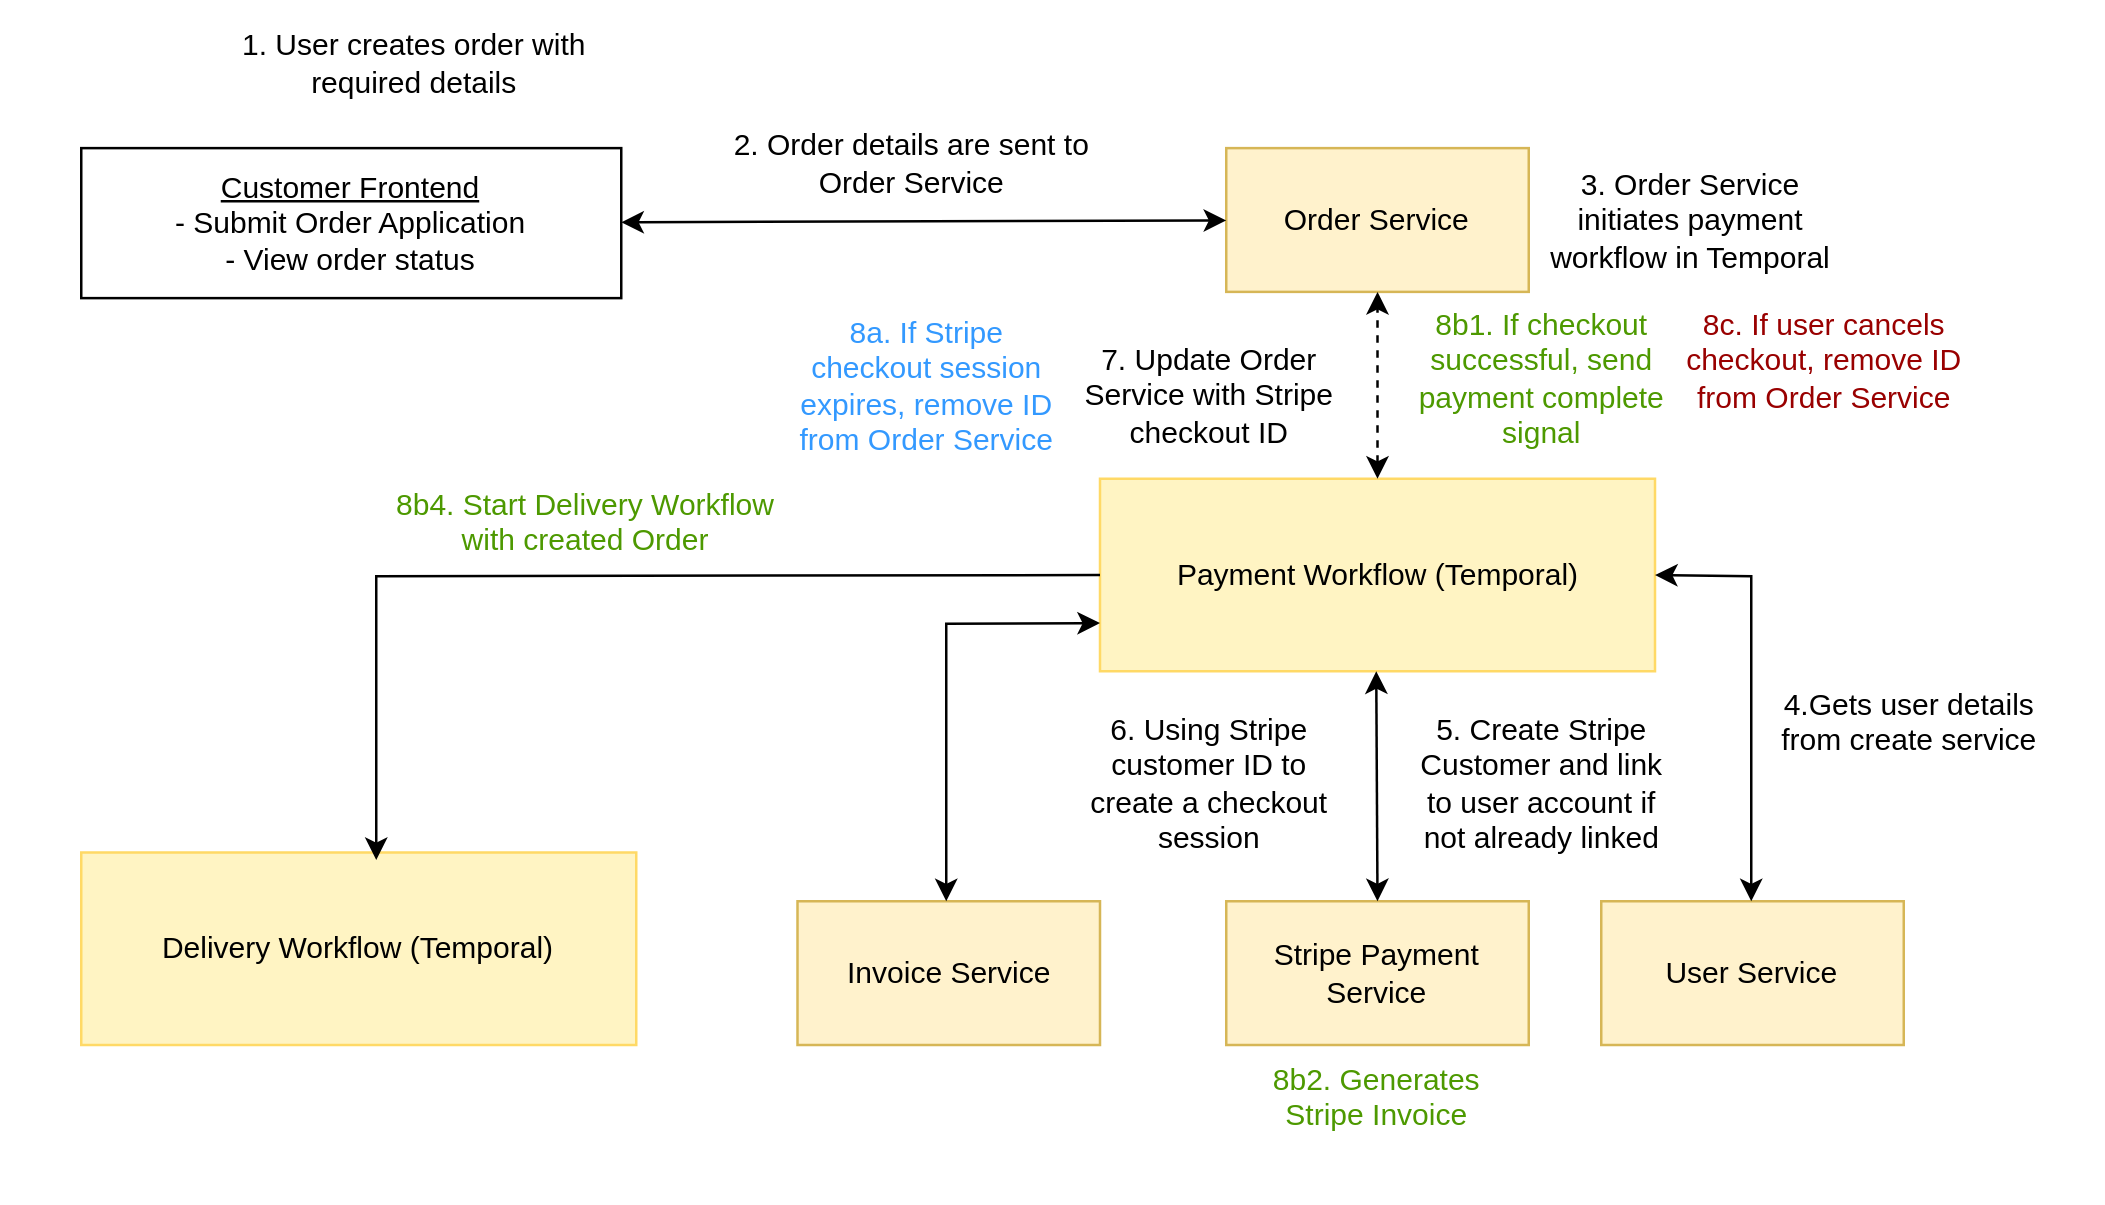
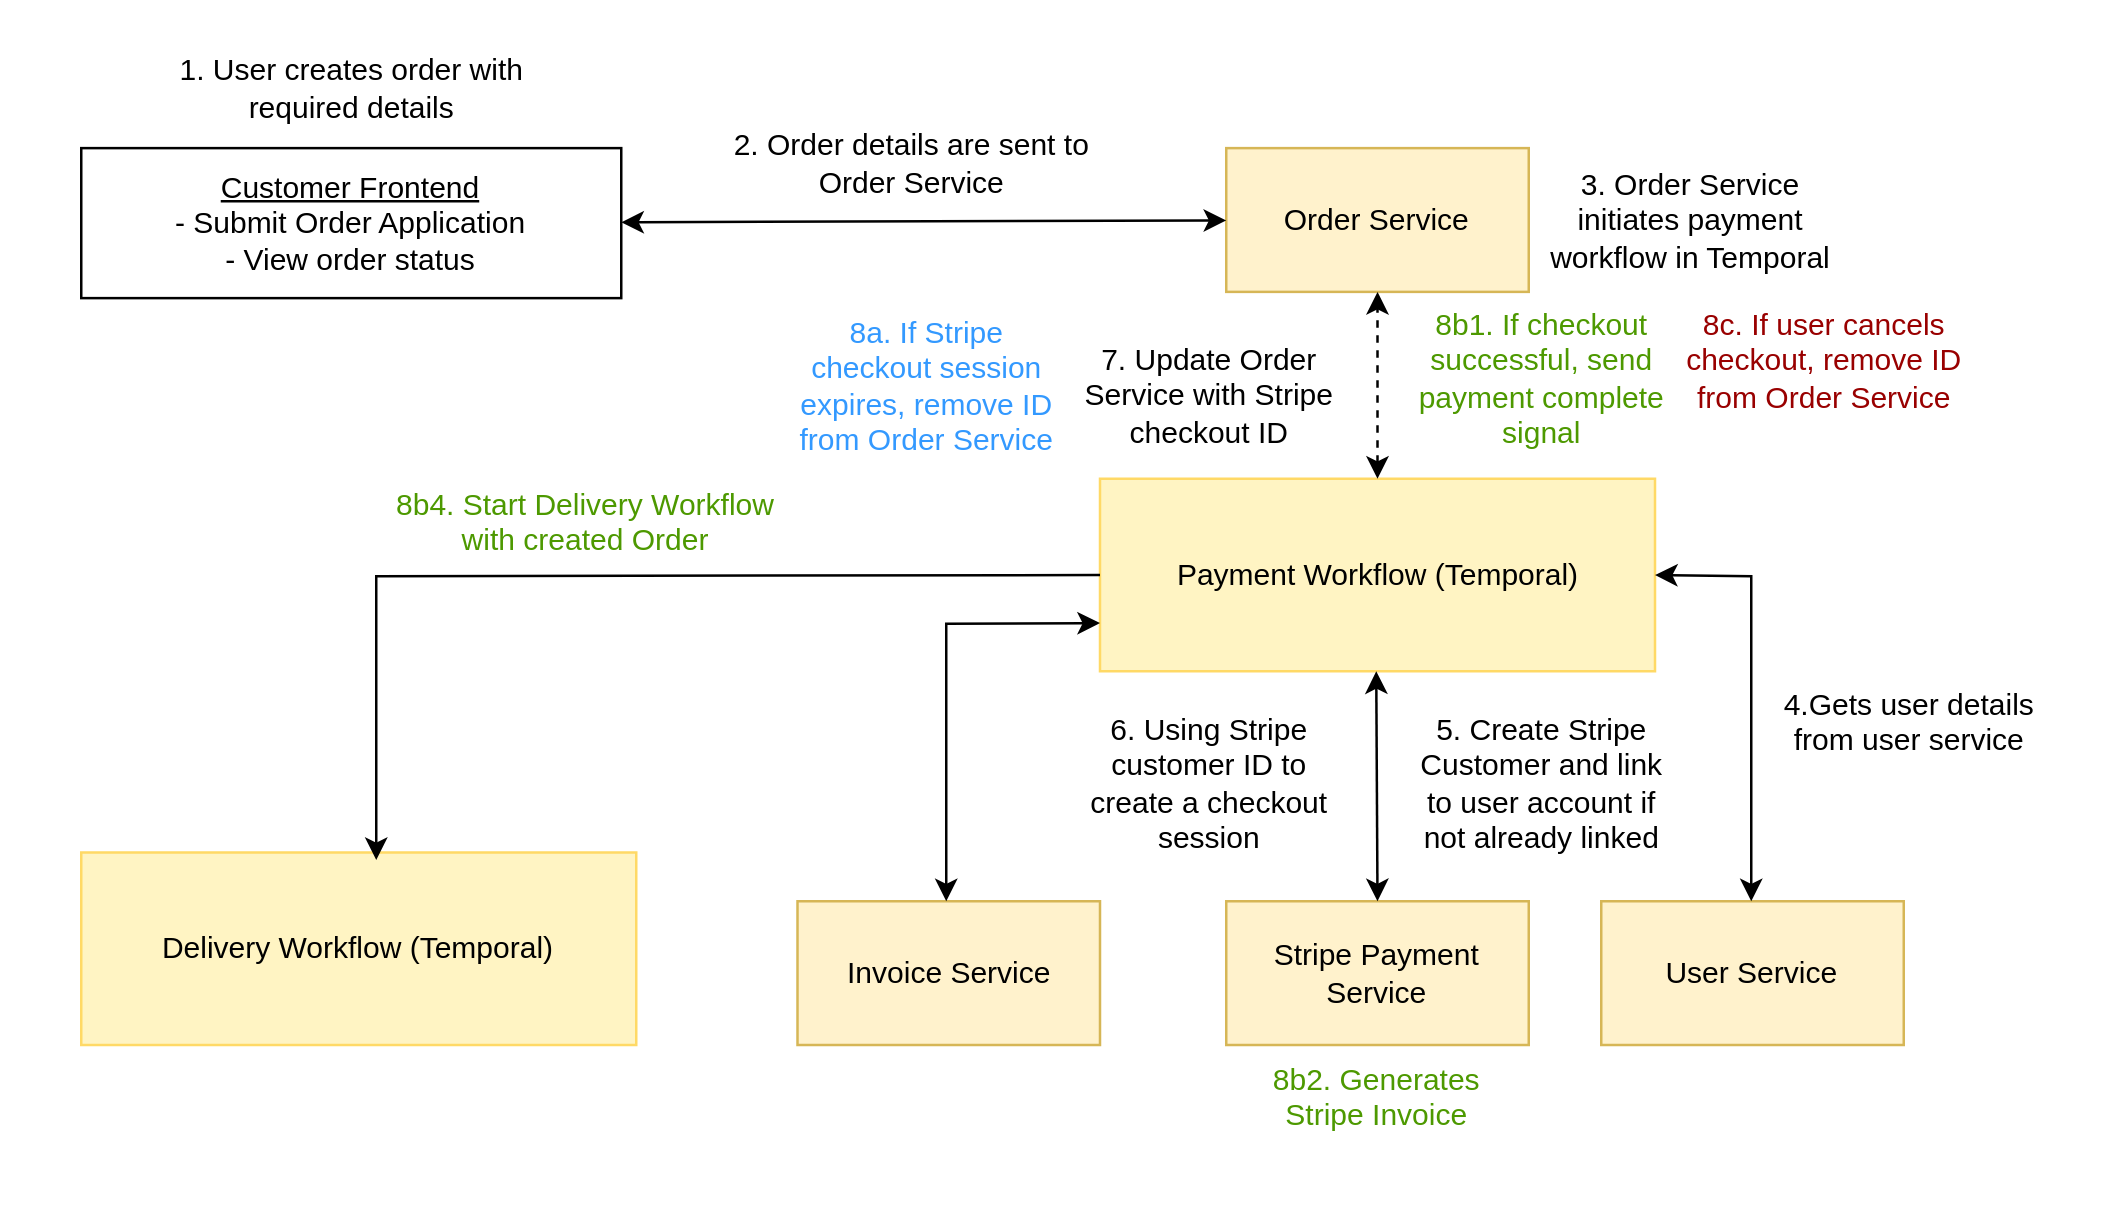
- <mxCell id="5" value="1. User creates order with &lt;br&gt;required details" style="text;html=1;align=center;verticalAlign=middle;whiteSpace=wrap;rounded=0;" parent="1" vertex="1"><mxGeometry x="45.5" y="10" width="239" height="30" as="geometry" /></mxCell>
+ <mxCell id="5" value="1. User creates order with &lt;br&gt;required details" style="text;html=1;align=center;verticalAlign=middle;whiteSpace=wrap;rounded=0;" parent="1" vertex="1"><mxGeometry x="20.5" y="20" width="239" height="30" as="geometry" /></mxCell>
- <mxCell id="12" value="4.Gets user details&#10;from create service" style="text;whiteSpace=wrap;align=center;" parent="1" vertex="1"><mxGeometry x="707" y="268" width="113" height="40" as="geometry" /></mxCell>
+ <mxCell id="12" value="4.Gets user details&#10;from user service" style="text;whiteSpace=wrap;align=center;" parent="1" vertex="1"><mxGeometry x="707" y="268" width="113" height="40" as="geometry" /></mxCell>
